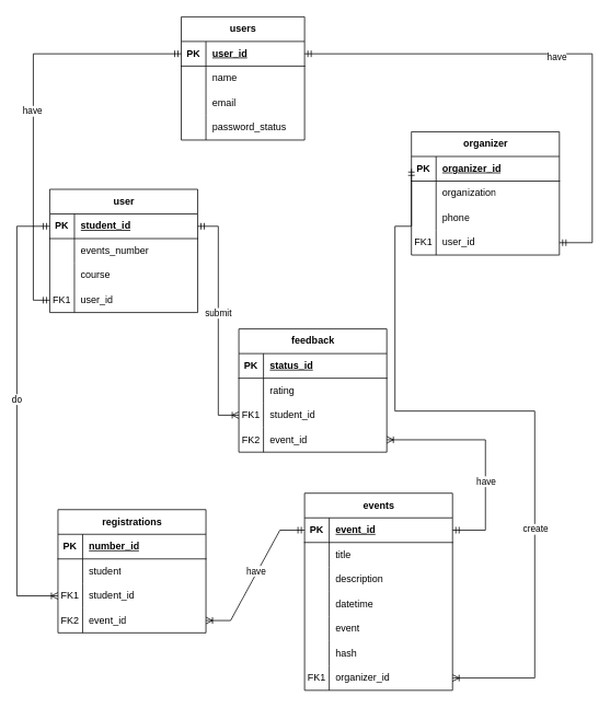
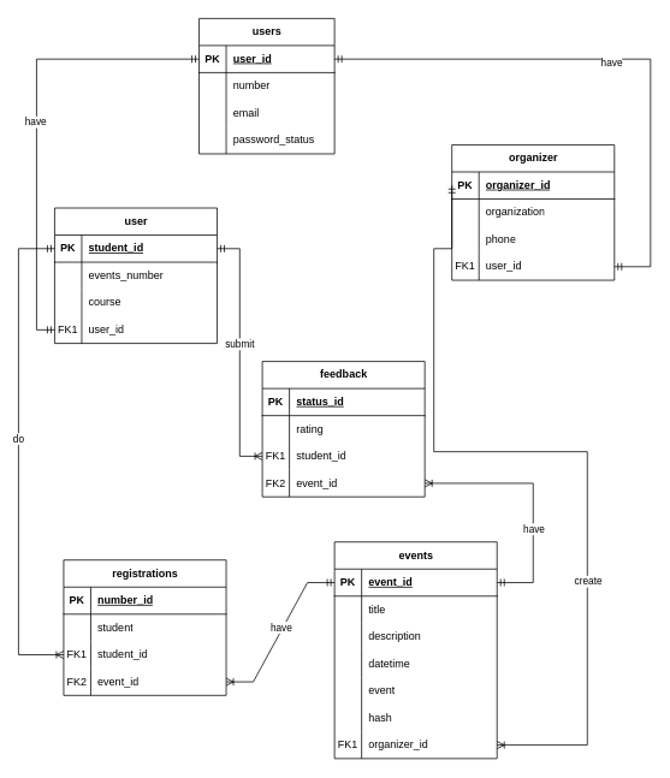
- <mxCell id="8" value="name" style="shape=partialRectangle;connectable=0;fillColor=none;top=0;left=0;bottom=0;right=0;align=left;spacingLeft=6;overflow=hidden;whiteSpace=wrap;html=1;" vertex="1" parent="6"><mxGeometry x="30" width="120" height="30" as="geometry"><mxRectangle width="120" height="30" as="alternateBounds" /></mxGeometry></mxCell>
+ <mxCell id="8" value="number" style="shape=partialRectangle;connectable=0;fillColor=none;top=0;left=0;bottom=0;right=0;align=left;spacingLeft=6;overflow=hidden;whiteSpace=wrap;html=1;" vertex="1" parent="6"><mxGeometry x="30" width="120" height="30" as="geometry"><mxRectangle width="120" height="30" as="alternateBounds" /></mxGeometry></mxCell>
